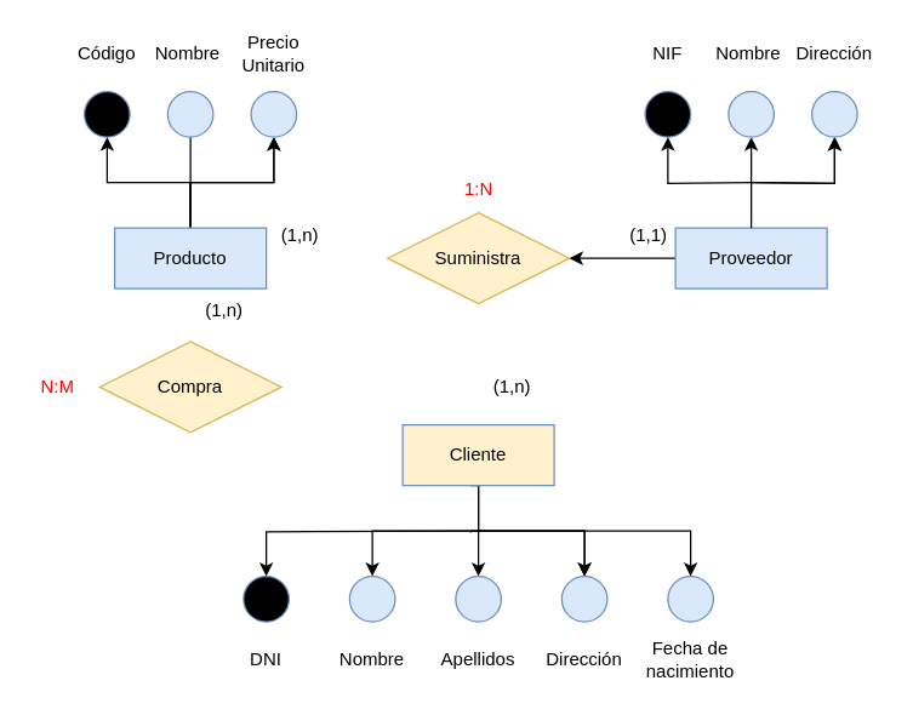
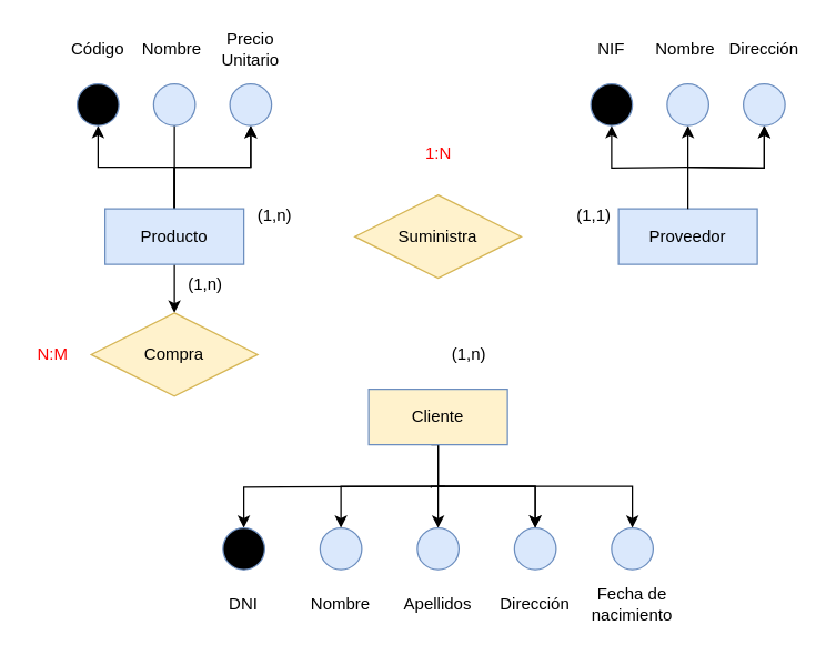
- <mxCell id="49" value="&lt;font color=&quot;#ff0000&quot;&gt;1:N&lt;/font&gt;" style="text;html=1;align=center;verticalAlign=middle;whiteSpace=wrap;rounded=0;" vertex="1" parent="1"><mxGeometry x="297.5" y="110" width="35" height="30" as="geometry" /></mxCell>
+ <mxCell id="49" value="&lt;font color=&quot;#ff0000&quot;&gt;1:N&lt;/font&gt;" style="text;html=1;align=center;verticalAlign=middle;whiteSpace=wrap;rounded=0;" vertex="1" parent="1"><mxGeometry x="297.5" y="95" width="35" height="30" as="geometry" /></mxCell>
- <mxCell id="16" value="" style="edgeStyle=orthogonalEdgeStyle;rounded=0;orthogonalLoop=1;jettySize=auto;html=1;" edge="1" parent="1" source="17" target="2"><mxGeometry relative="1" as="geometry" /></mxCell>
+ <mxCell id="14" value="" style="edgeStyle=orthogonalEdgeStyle;rounded=0;orthogonalLoop=1;jettySize=auto;html=1;" edge="1" parent="1" source="15" target="45"><mxGeometry relative="1" as="geometry" /></mxCell>
